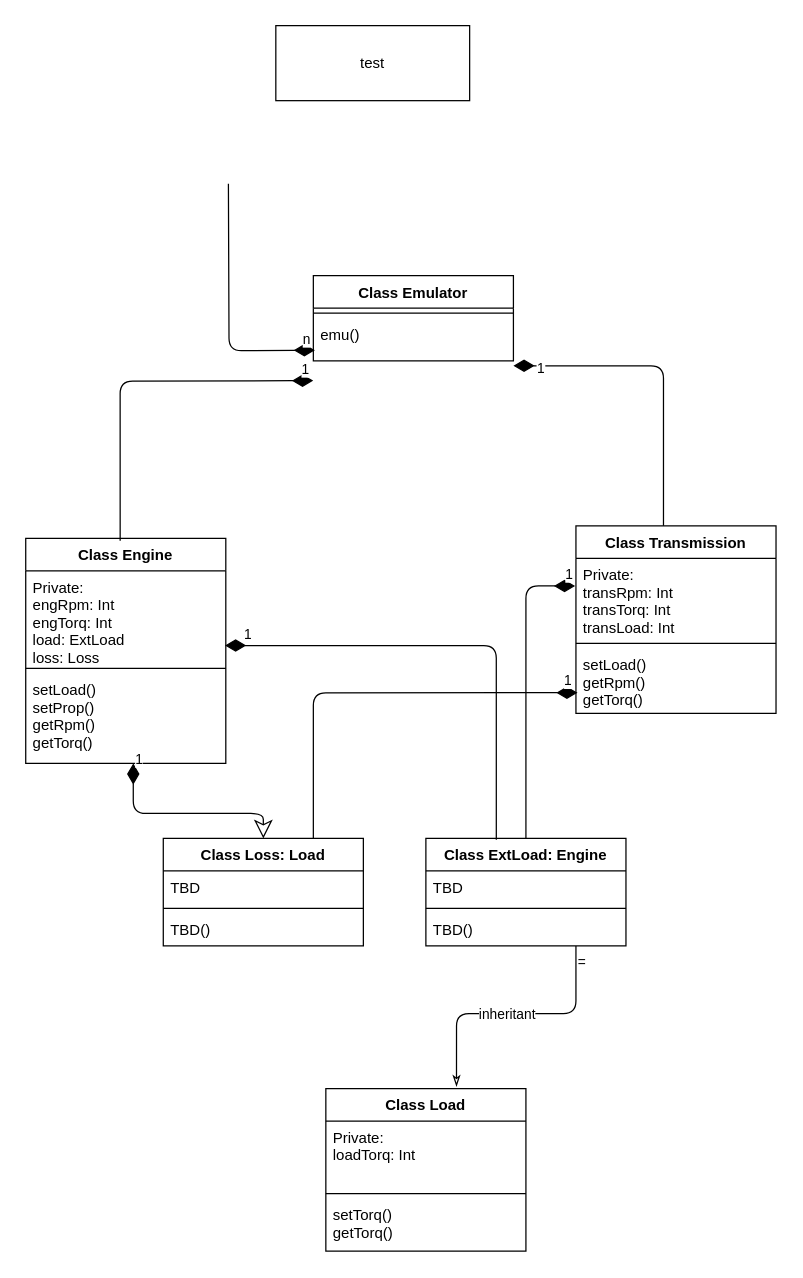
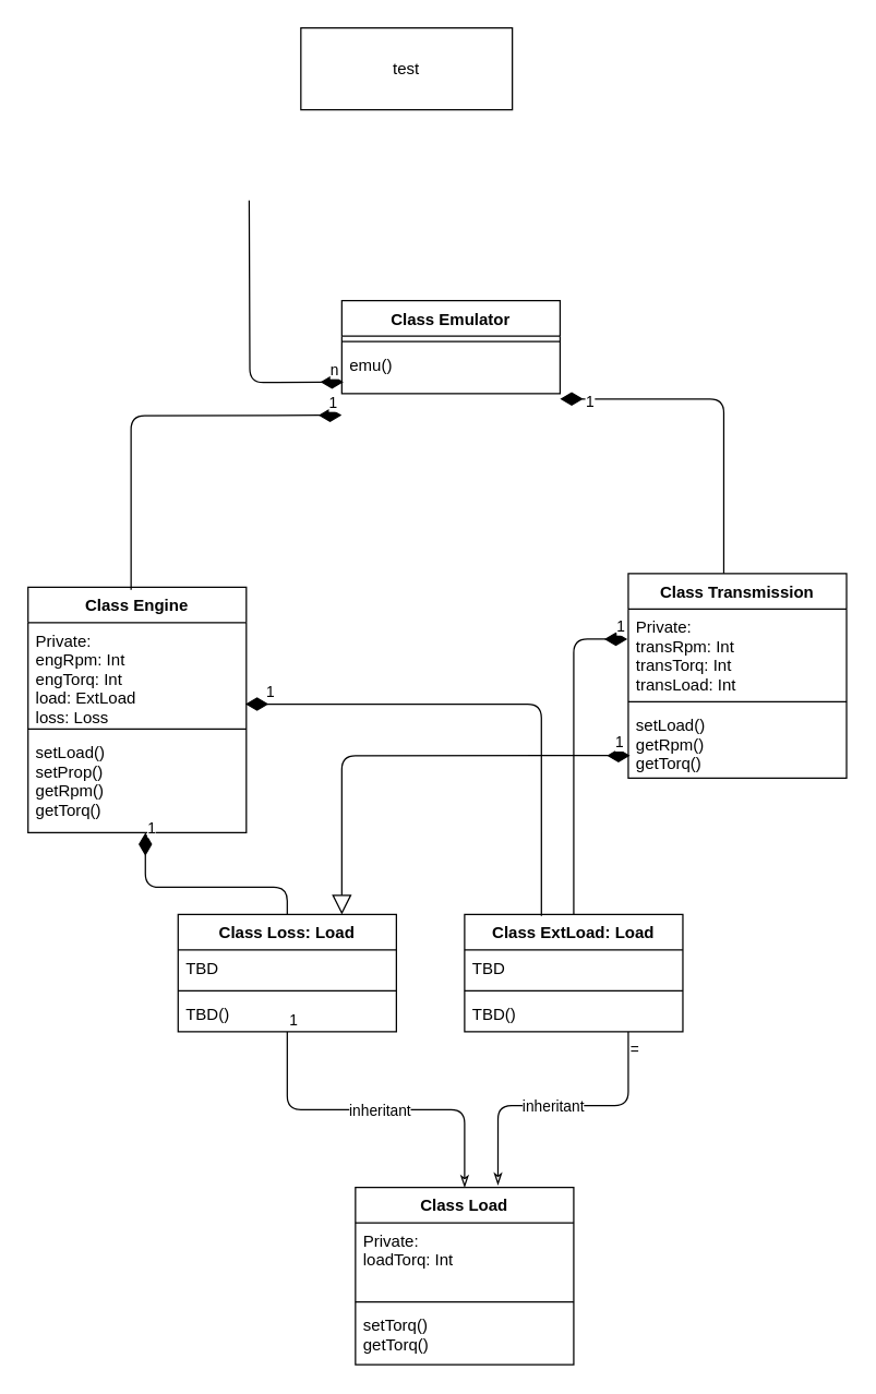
- <mxCell id="34" value="1" style="endArrow=classic;html=1;endSize=12;startArrow=diamondThin;startSize=14;startFill=1;edgeStyle=orthogonalEdgeStyle;align=left;verticalAlign=bottom;entryX=0.5;entryY=0;entryDx=0;entryDy=0;endFill=0;" parent="1" source="8" target="21" edge="1"><mxGeometry x="-0.925" relative="1" as="geometry"><mxPoint x="259.84" y="313.868" as="sourcePoint" /><mxPoint x="105.52" y="441.98" as="targetPoint" /><mxPoint as="offset" /><Array as="points"><mxPoint x="106" y="650" /><mxPoint x="210" y="650" /></Array></mxGeometry></mxCell>
+ <mxCell id="34" value="1" style="endArrow=none;html=1;endSize=12;startArrow=diamondThin;startSize=14;startFill=1;edgeStyle=orthogonalEdgeStyle;align=left;verticalAlign=bottom;entryX=0.5;entryY=0;entryDx=0;entryDy=0;endFill=0;" parent="1" source="8" target="21" edge="1"><mxGeometry x="-0.925" relative="1" as="geometry"><mxPoint x="259.84" y="313.868" as="sourcePoint" /><mxPoint x="105.52" y="441.98" as="targetPoint" /><mxPoint as="offset" /><Array as="points"><mxPoint x="106" y="650" /><mxPoint x="210" y="650" /></Array></mxGeometry></mxCell>
- <mxCell id="37" value="1" style="endArrow=none;html=1;endSize=12;startArrow=diamondThin;startSize=14;startFill=1;edgeStyle=orthogonalEdgeStyle;align=left;verticalAlign=bottom;exitX=0.008;exitY=0.682;exitDx=0;exitDy=0;entryX=0.75;entryY=0;entryDx=0;entryDy=0;exitPerimeter=0;endFill=0;" parent="1" source="12" target="21" edge="1"><mxGeometry x="-0.925" relative="1" as="geometry"><mxPoint x="289.84" y="343.868" as="sourcePoint" /><mxPoint x="135.52" y="471.98" as="targetPoint" /><mxPoint as="offset" /></mxGeometry></mxCell>
+ <mxCell id="37" value="1" style="endArrow=block;html=1;endSize=12;startArrow=diamondThin;startSize=14;startFill=1;edgeStyle=orthogonalEdgeStyle;align=left;verticalAlign=bottom;exitX=0.008;exitY=0.682;exitDx=0;exitDy=0;entryX=0.75;entryY=0;entryDx=0;entryDy=0;exitPerimeter=0;endFill=0;" parent="1" source="12" target="21" edge="1"><mxGeometry x="-0.925" relative="1" as="geometry"><mxPoint x="289.84" y="343.868" as="sourcePoint" /><mxPoint x="135.52" y="471.98" as="targetPoint" /><mxPoint as="offset" /></mxGeometry></mxCell>
- <mxCell id="28" value="Class ExtLoad: Engine" style="swimlane;fontStyle=1;align=center;verticalAlign=top;childLayout=stackLayout;horizontal=1;startSize=26;horizontalStack=0;resizeParent=1;resizeParentMax=0;resizeLast=0;collapsible=1;marginBottom=0;" parent="1" vertex="1"><mxGeometry x="340" y="670" width="160" height="86" as="geometry" /></mxCell>
+ <mxCell id="28" value="Class ExtLoad: Load" style="swimlane;fontStyle=1;align=center;verticalAlign=top;childLayout=stackLayout;horizontal=1;startSize=26;horizontalStack=0;resizeParent=1;resizeParentMax=0;resizeLast=0;collapsible=1;marginBottom=0;" parent="1" vertex="1"><mxGeometry x="340" y="670" width="160" height="86" as="geometry" /></mxCell>
+ <mxCell id="25" value="" style="endArrow=classicThin;endFill=0;html=1;edgeStyle=orthogonalEdgeStyle;align=left;verticalAlign=top;" parent="1" source="21" target="17" edge="1"><mxGeometry x="-1" relative="1" as="geometry"><mxPoint x="70" y="742.66" as="sourcePoint" /><mxPoint x="230" y="742.66" as="targetPoint" /></mxGeometry></mxCell>
+ <mxCell id="26" value="1" style="edgeLabel;resizable=0;html=1;align=left;verticalAlign=bottom;" parent="25" connectable="0" vertex="1"><mxGeometry x="-1" relative="1" as="geometry" /></mxCell>
+ <mxCell id="27" value="inheritant" style="edgeLabel;html=1;align=center;verticalAlign=middle;resizable=0;points=[];" parent="25" vertex="1" connectable="0"><mxGeometry x="0.366" relative="1" as="geometry"><mxPoint x="-43" as="offset" /></mxGeometry></mxCell>
